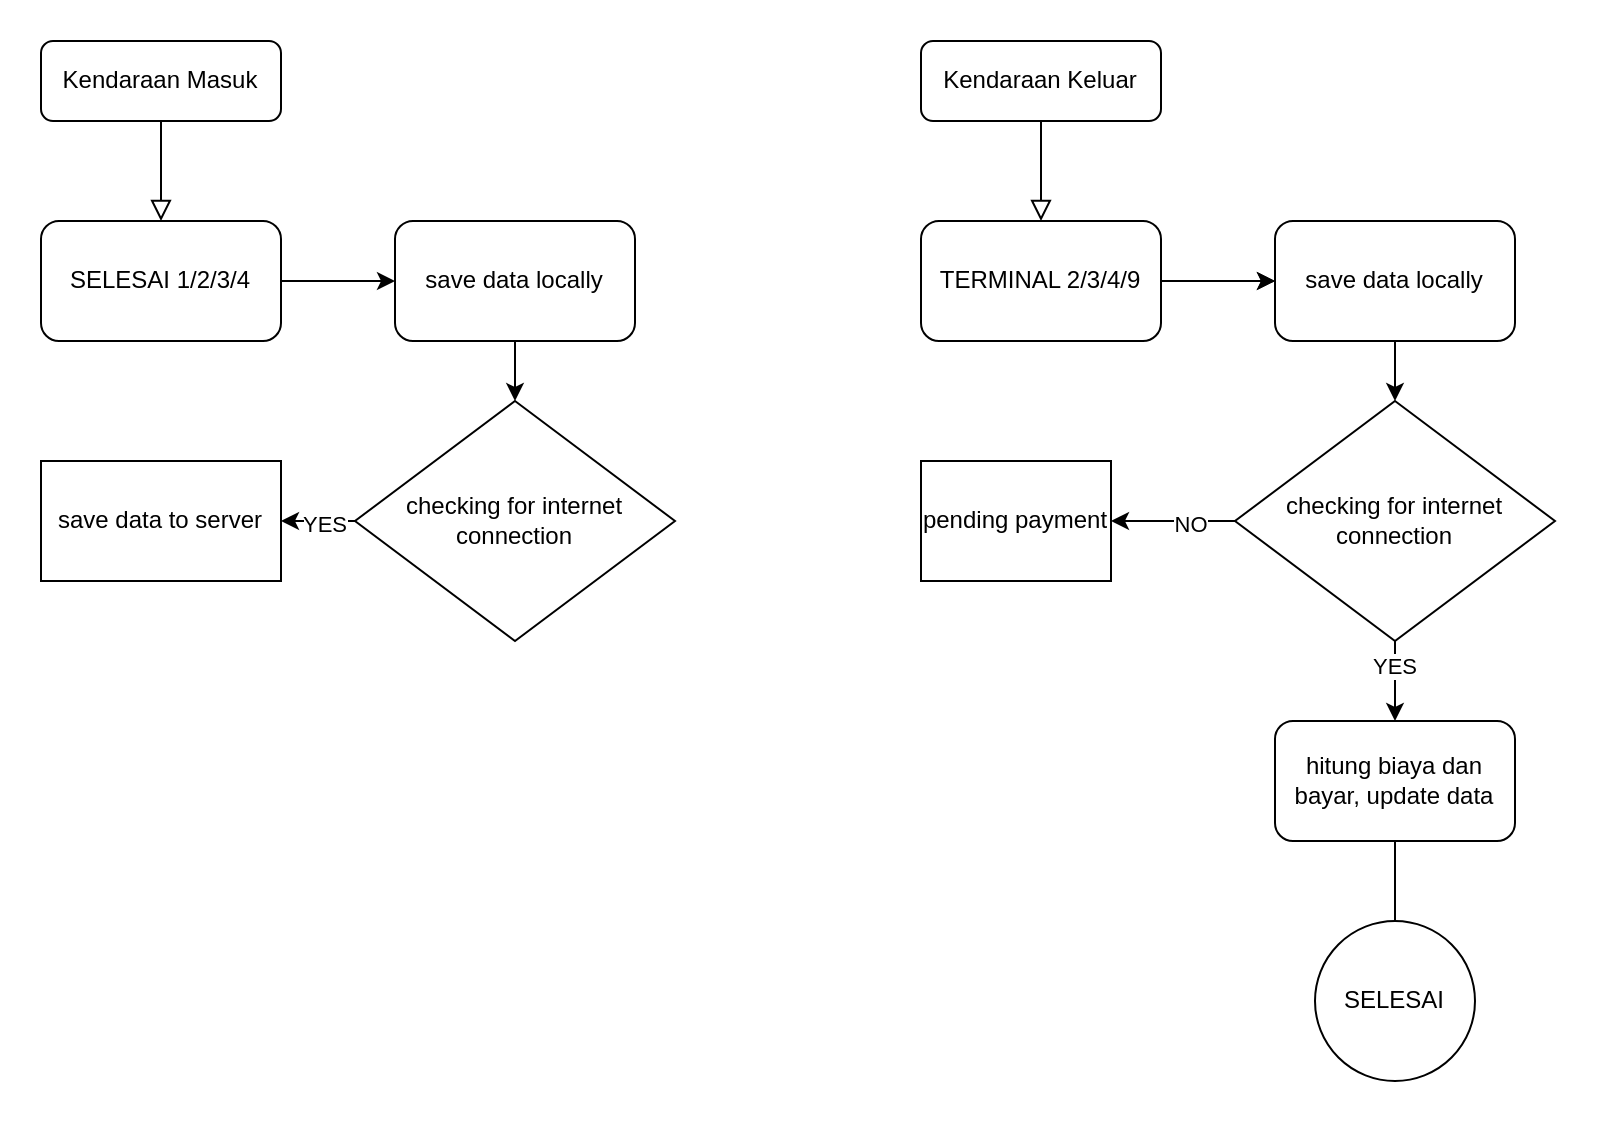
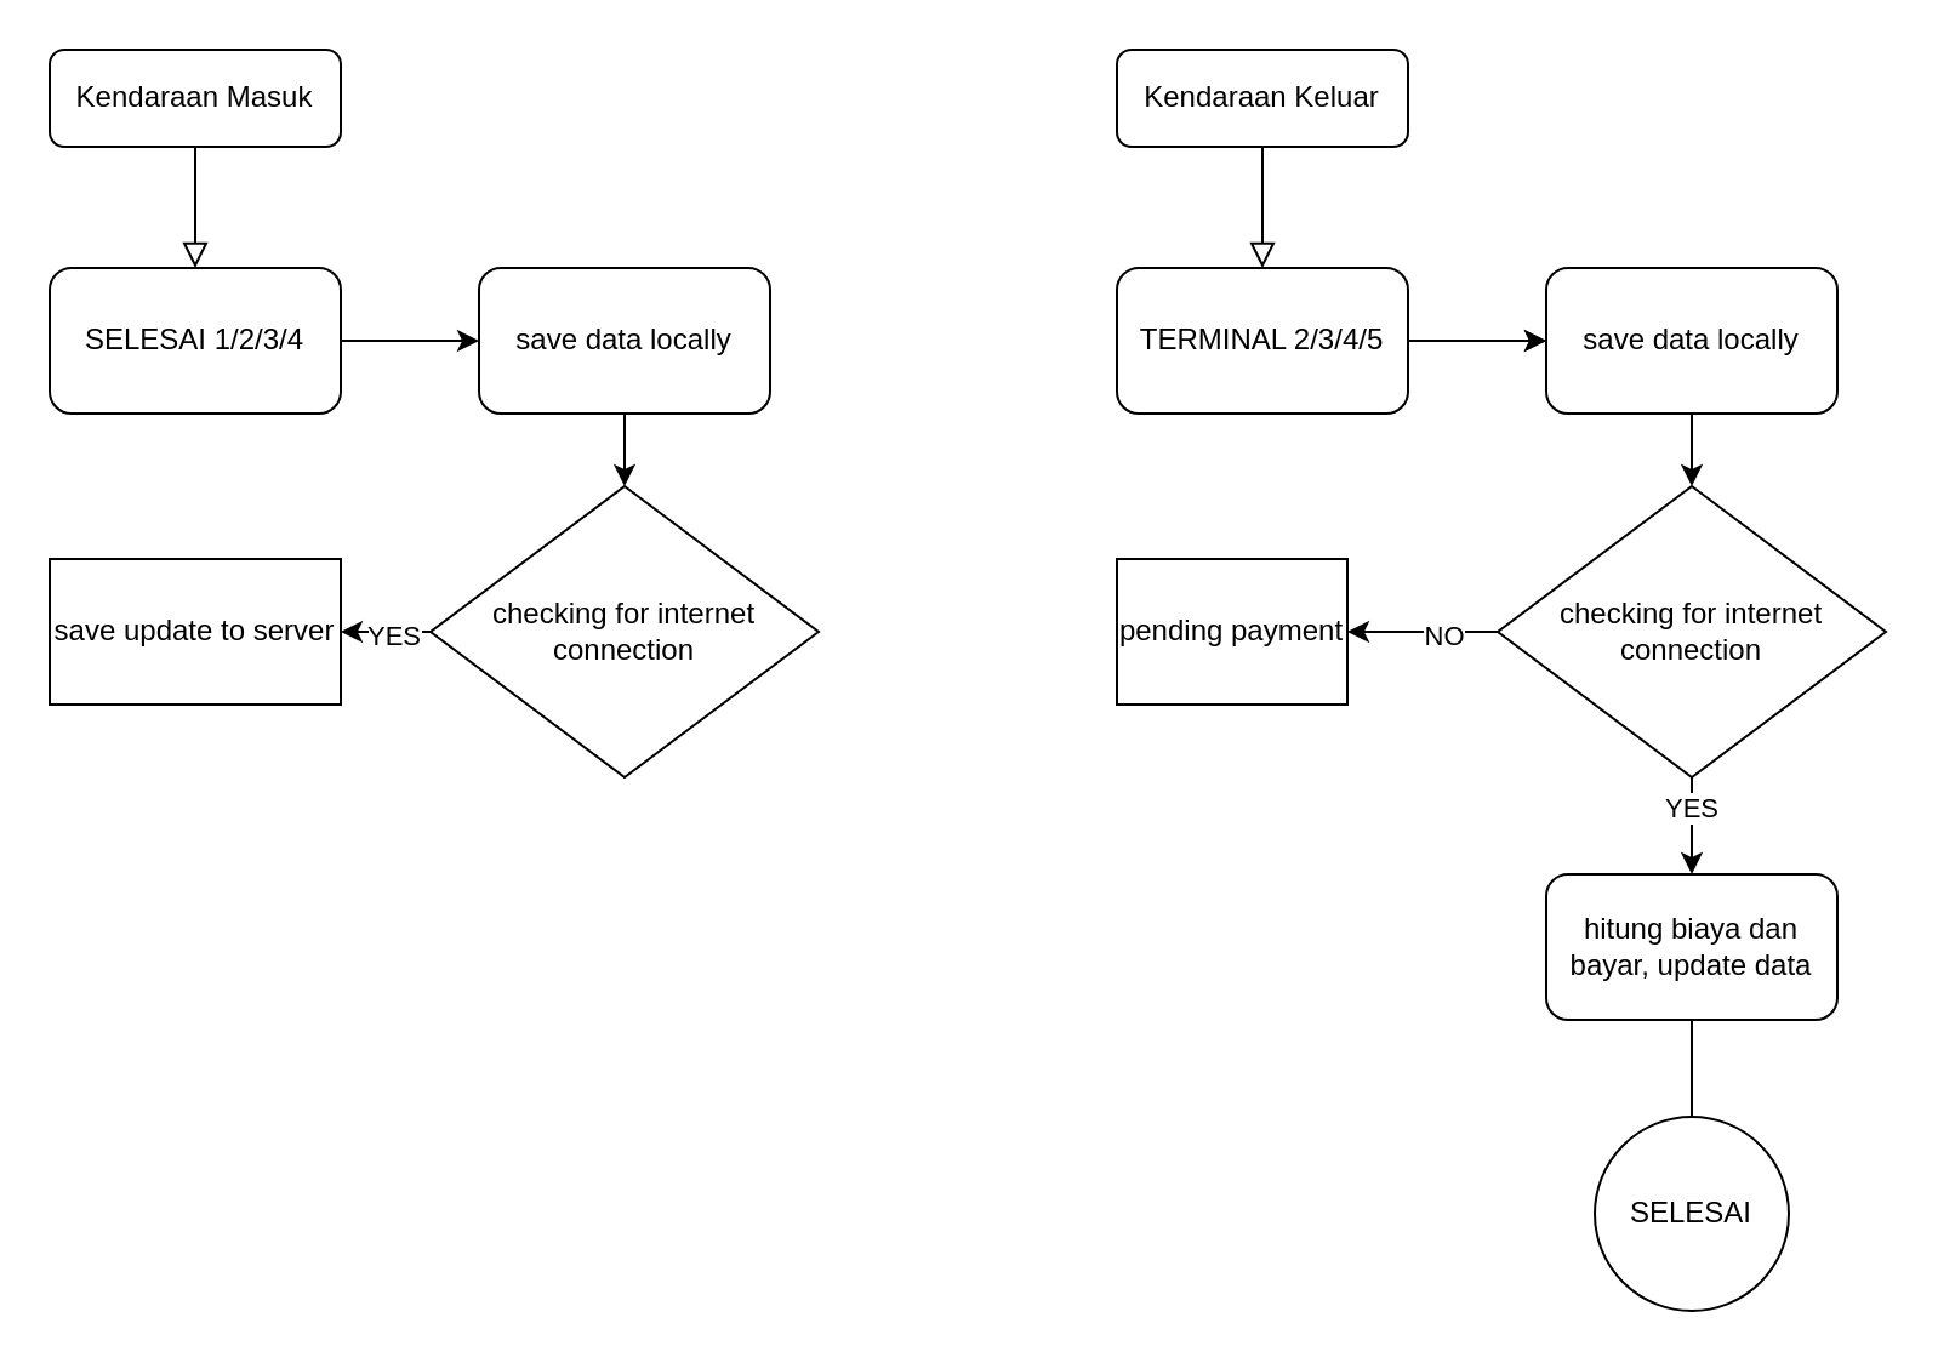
- <mxCell id="16" value="TERMINAL 2/3/4/9" style="rounded=1;whiteSpace=wrap;html=1;" vertex="1" parent="1"><mxGeometry x="460" y="110" width="120" height="60" as="geometry" /></mxCell>
+ <mxCell id="16" value="TERMINAL 2/3/4/5" style="rounded=1;whiteSpace=wrap;html=1;" vertex="1" parent="1"><mxGeometry x="460" y="110" width="120" height="60" as="geometry" /></mxCell>
- <mxCell id="11" value="save data to server" style="whiteSpace=wrap;html=1;" vertex="1" parent="1"><mxGeometry x="20" y="230" width="120" height="60" as="geometry" /></mxCell>
+ <mxCell id="11" value="save update to server" style="whiteSpace=wrap;html=1;" vertex="1" parent="1"><mxGeometry x="20" y="230" width="120" height="60" as="geometry" /></mxCell>
